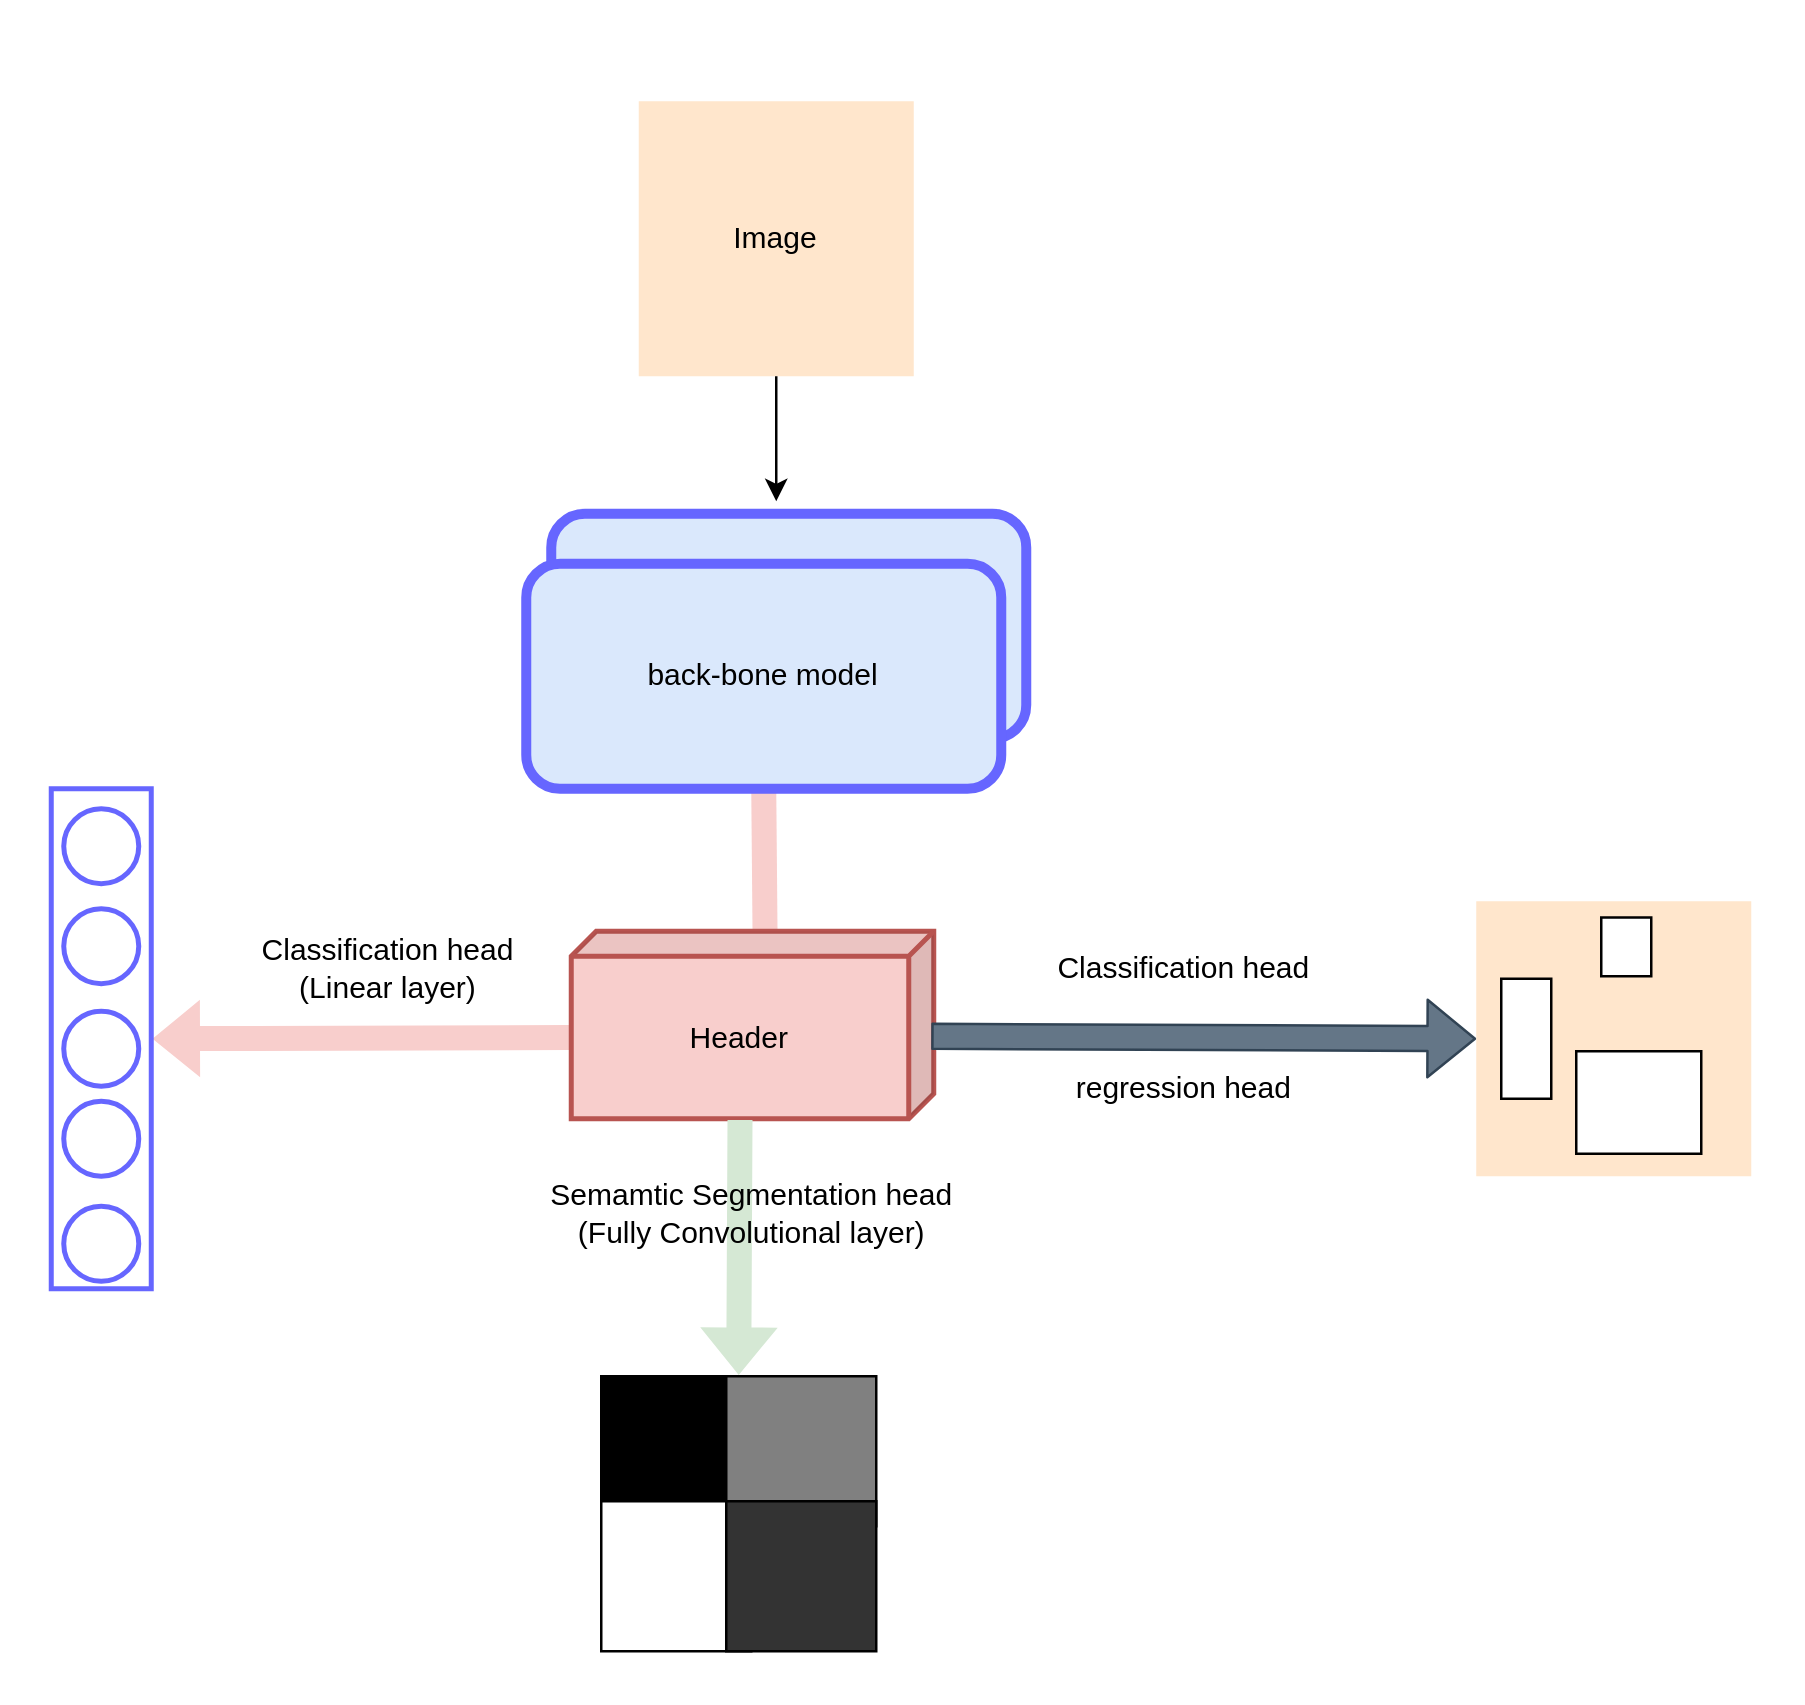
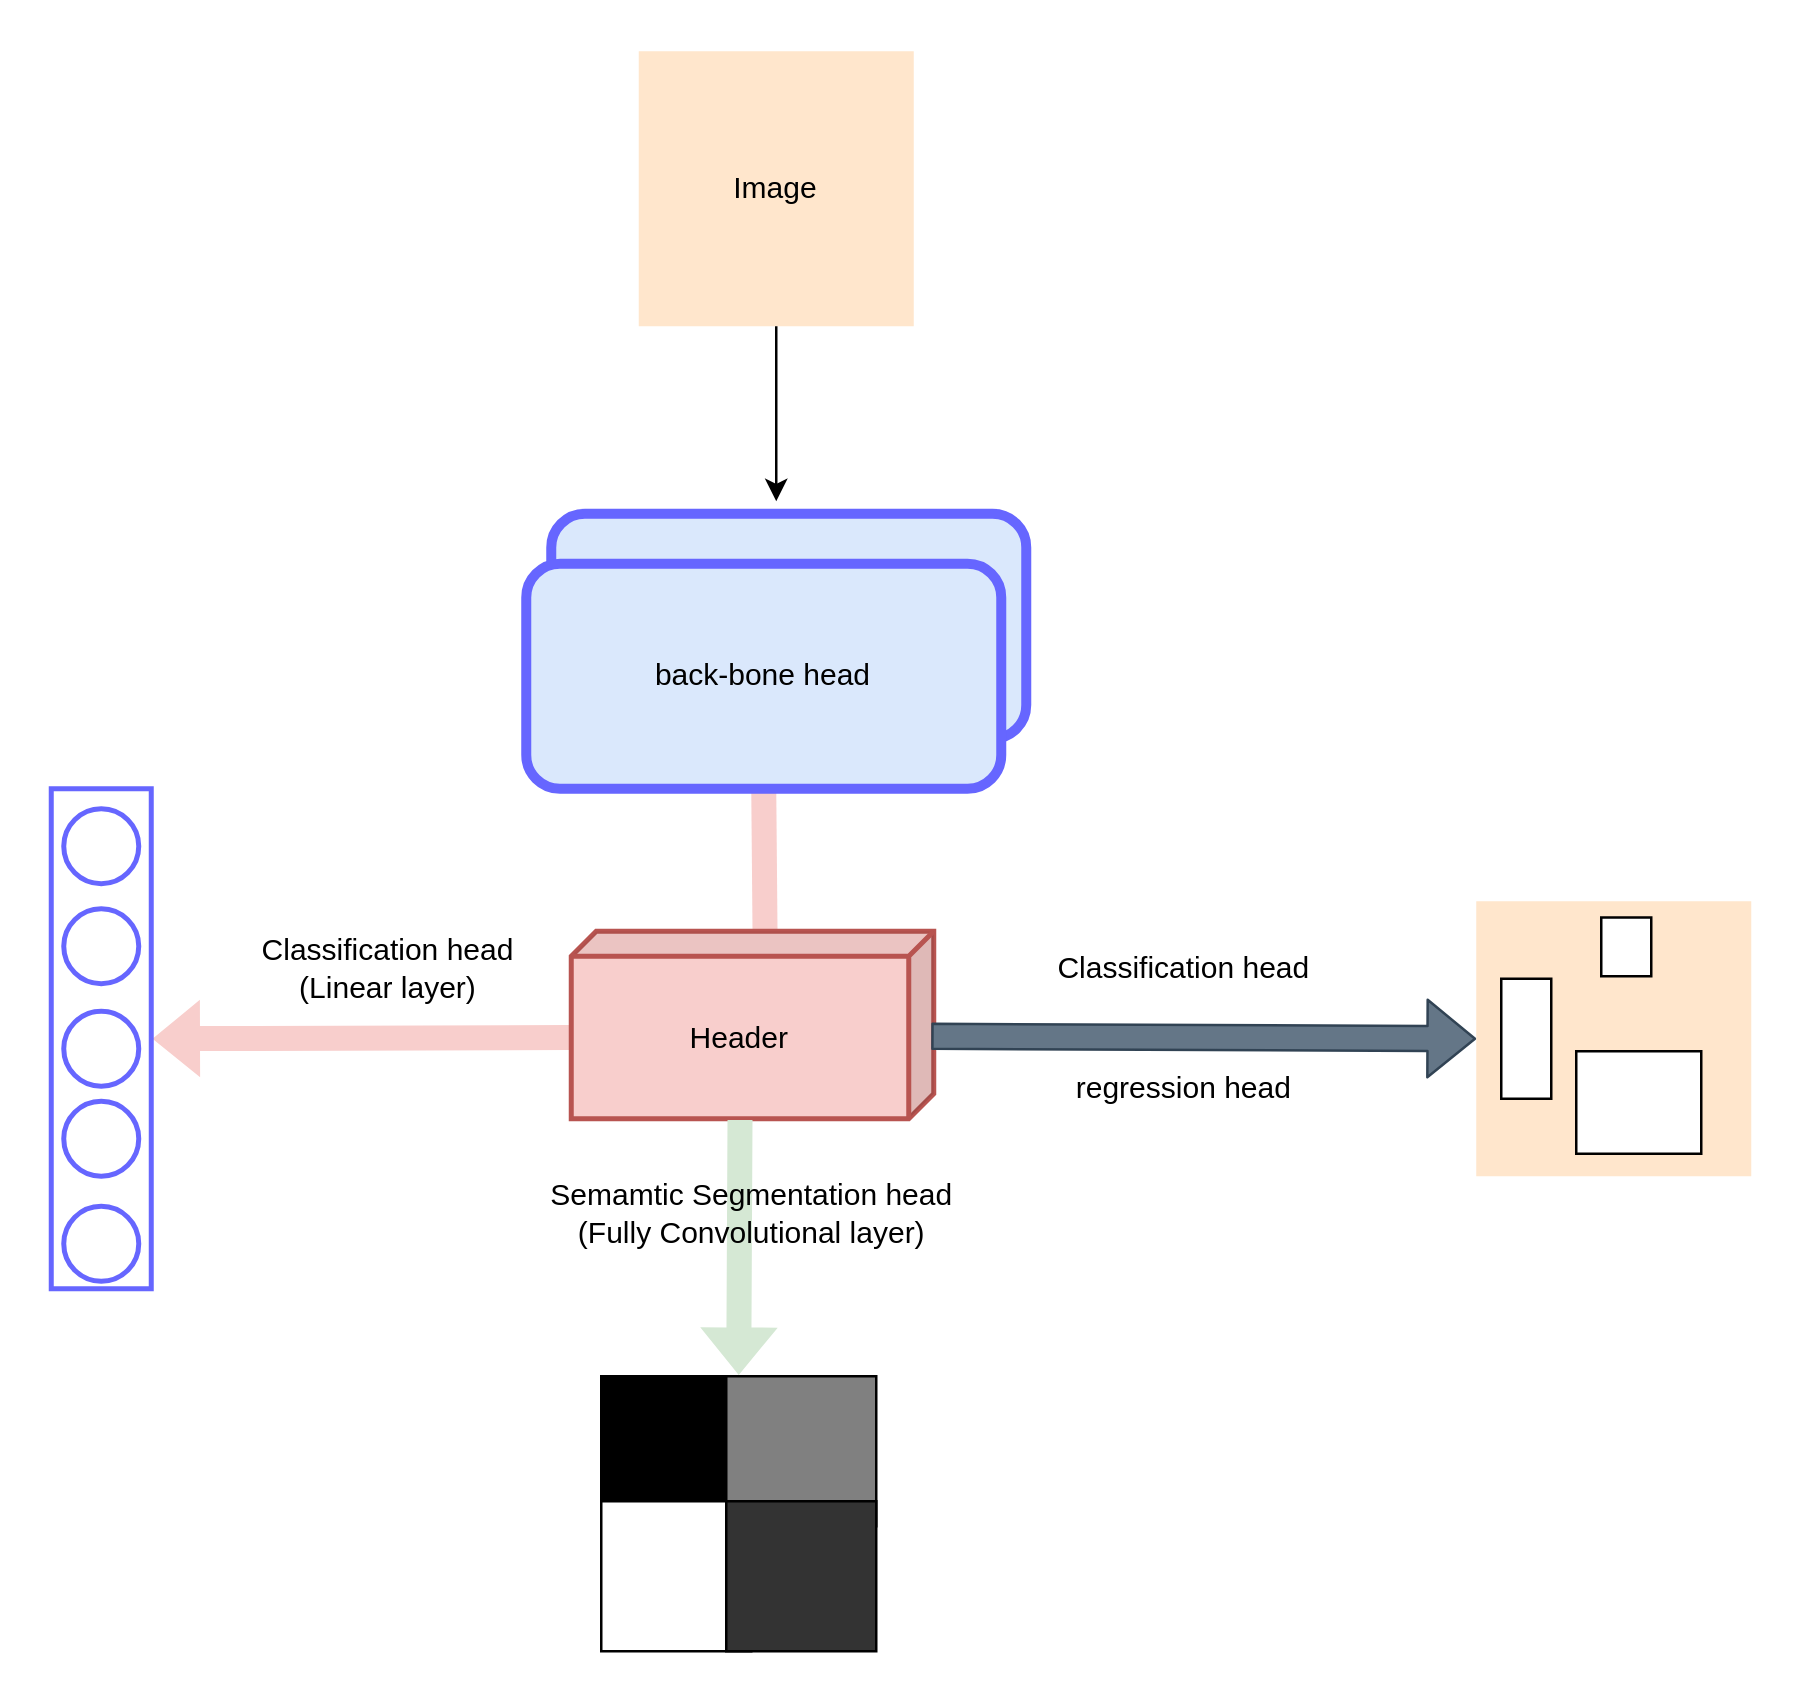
- <mxCell id="2" value="Image" style="whiteSpace=wrap;html=1;aspect=fixed;strokeColor=none;strokeWidth=1;fillColor=#ffe6cc;" parent="1" vertex="1"><mxGeometry x="255" y="40" width="110" height="110" as="geometry" /></mxCell>
+ <mxCell id="2" value="Image" style="whiteSpace=wrap;html=1;aspect=fixed;strokeColor=none;strokeWidth=1;fillColor=#ffe6cc;" parent="1" vertex="1"><mxGeometry x="255" y="20" width="110" height="110" as="geometry" /></mxCell>
- <mxCell id="10" value="back-bone model" style="rounded=1;whiteSpace=wrap;html=1;fillColor=#dae8fc;strokeColor=#6666FF;strokeWidth=4;" parent="8" vertex="1"><mxGeometry y="20" width="190" height="90" as="geometry" /></mxCell>
+ <mxCell id="10" value="back-bone head" style="rounded=1;whiteSpace=wrap;html=1;fillColor=#dae8fc;strokeColor=#6666FF;strokeWidth=4;" parent="8" vertex="1"><mxGeometry y="20" width="190" height="90" as="geometry" /></mxCell>
